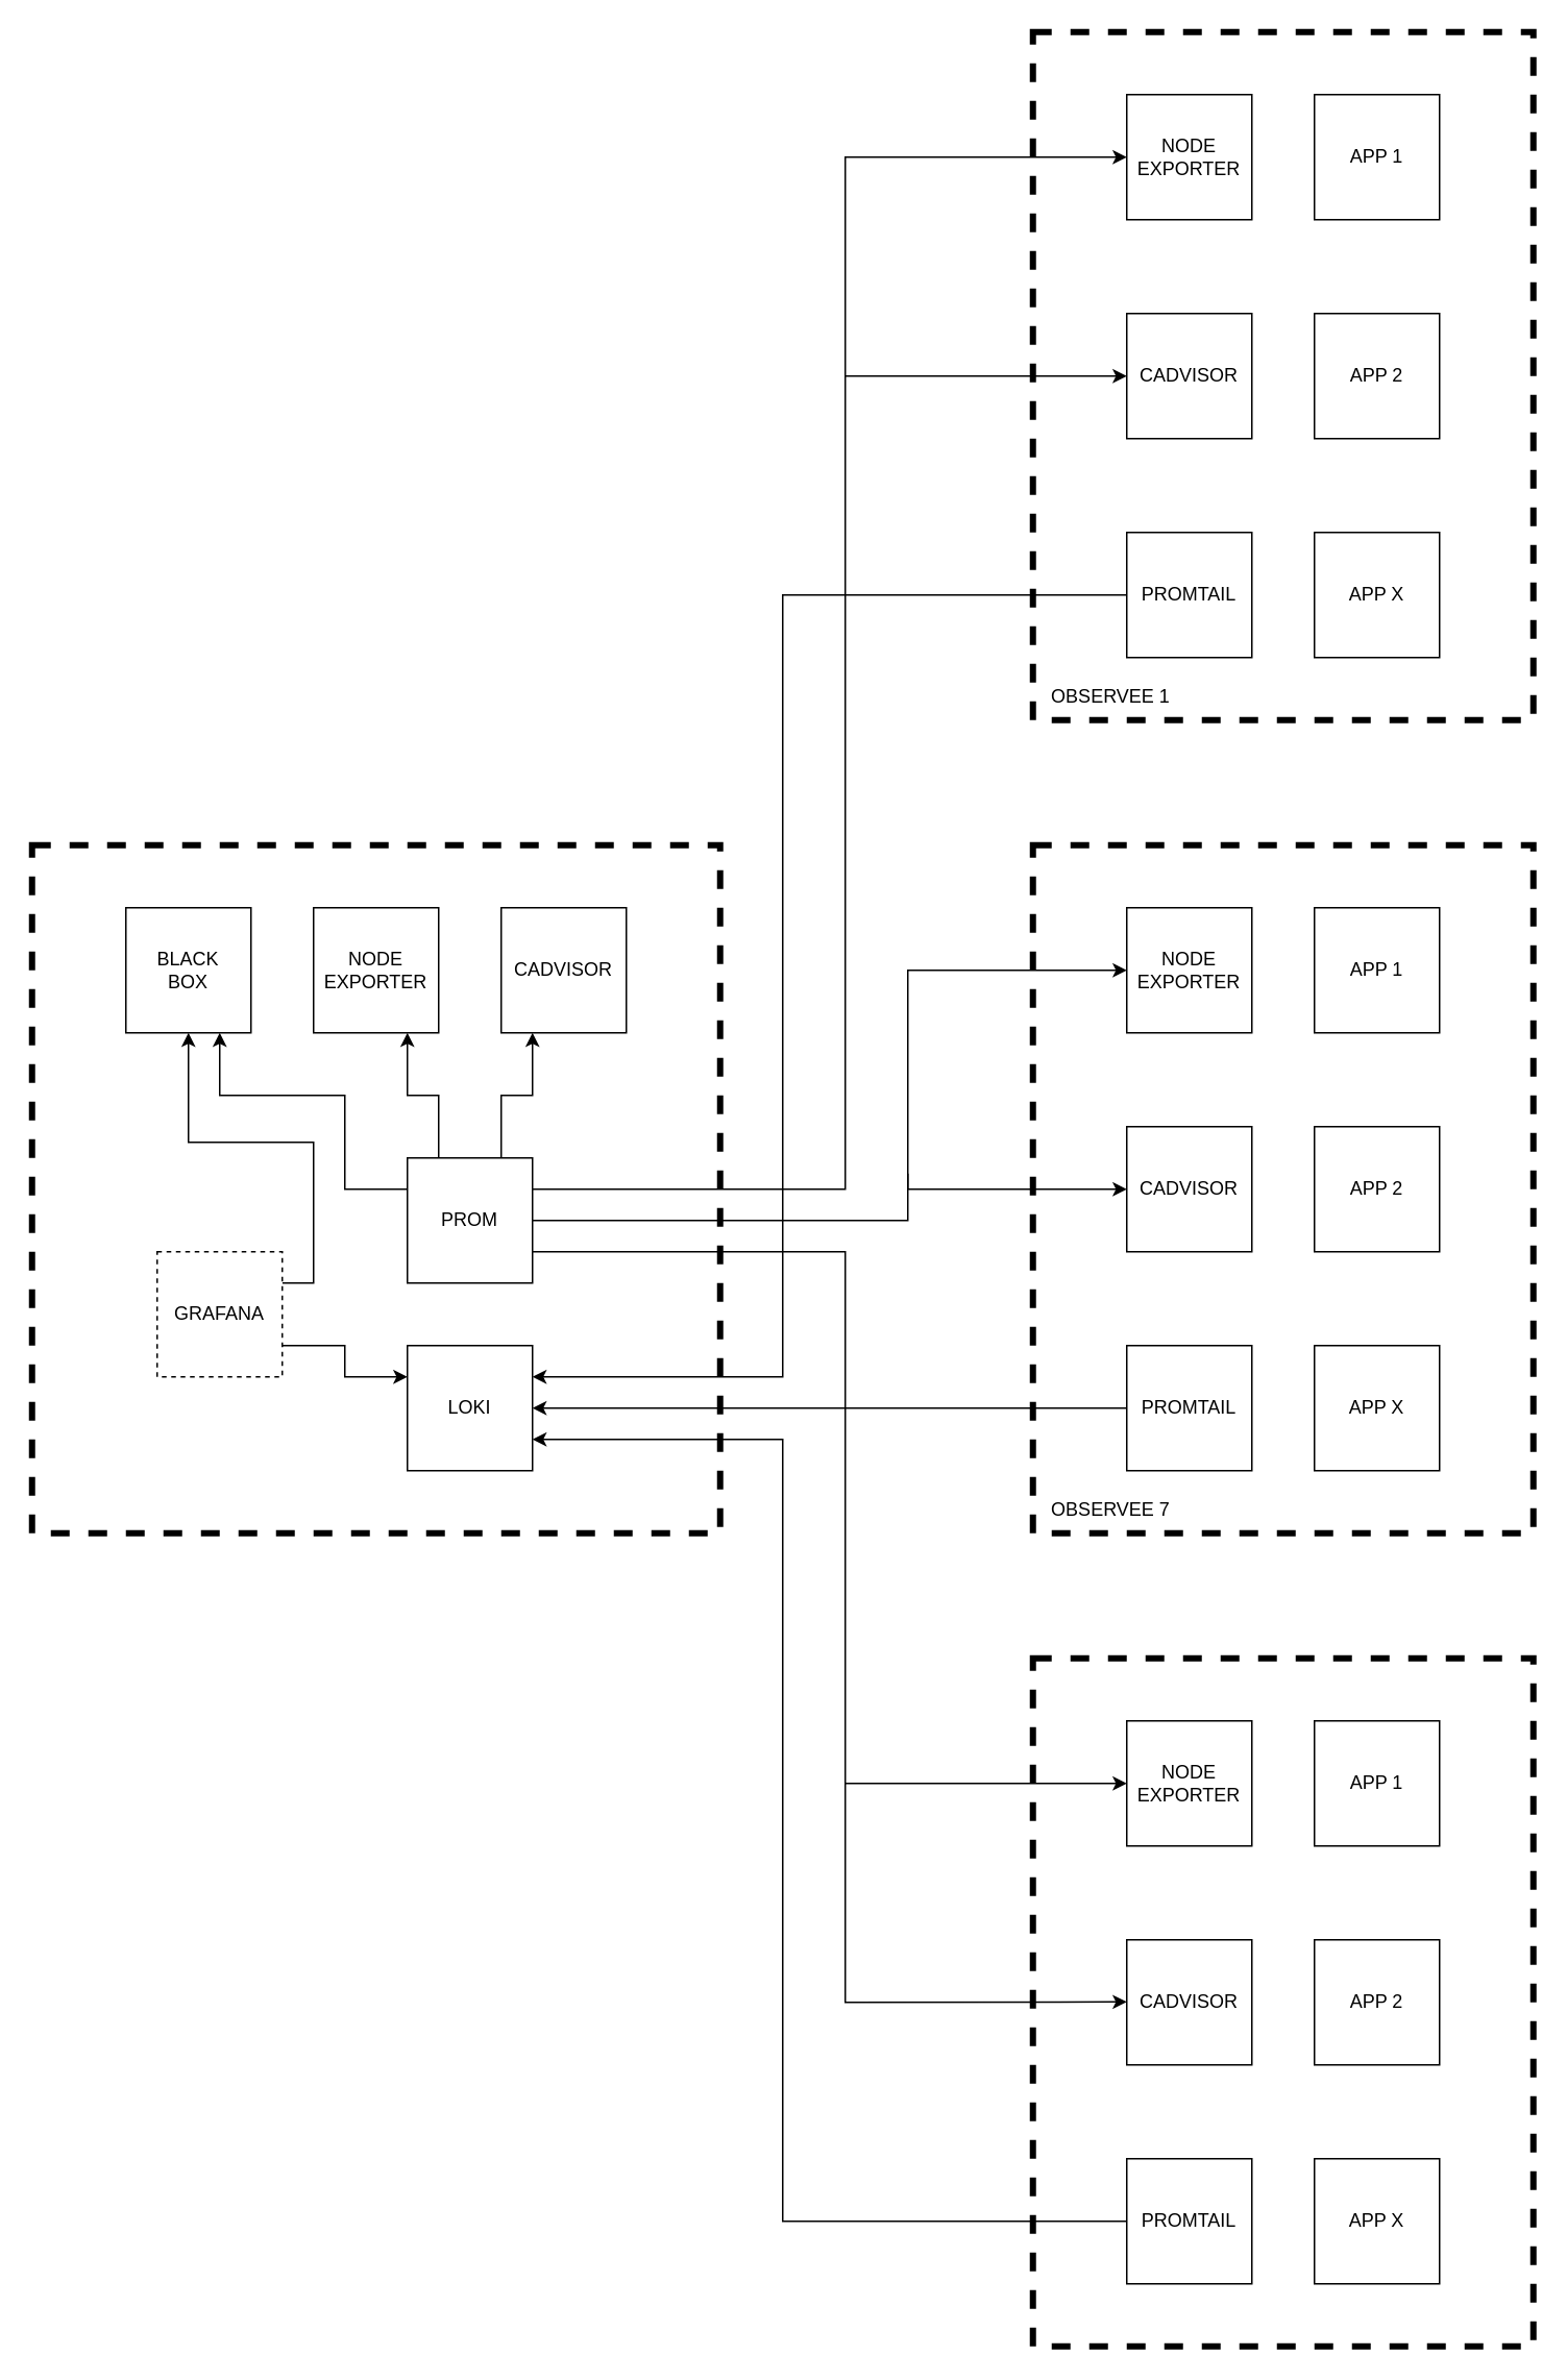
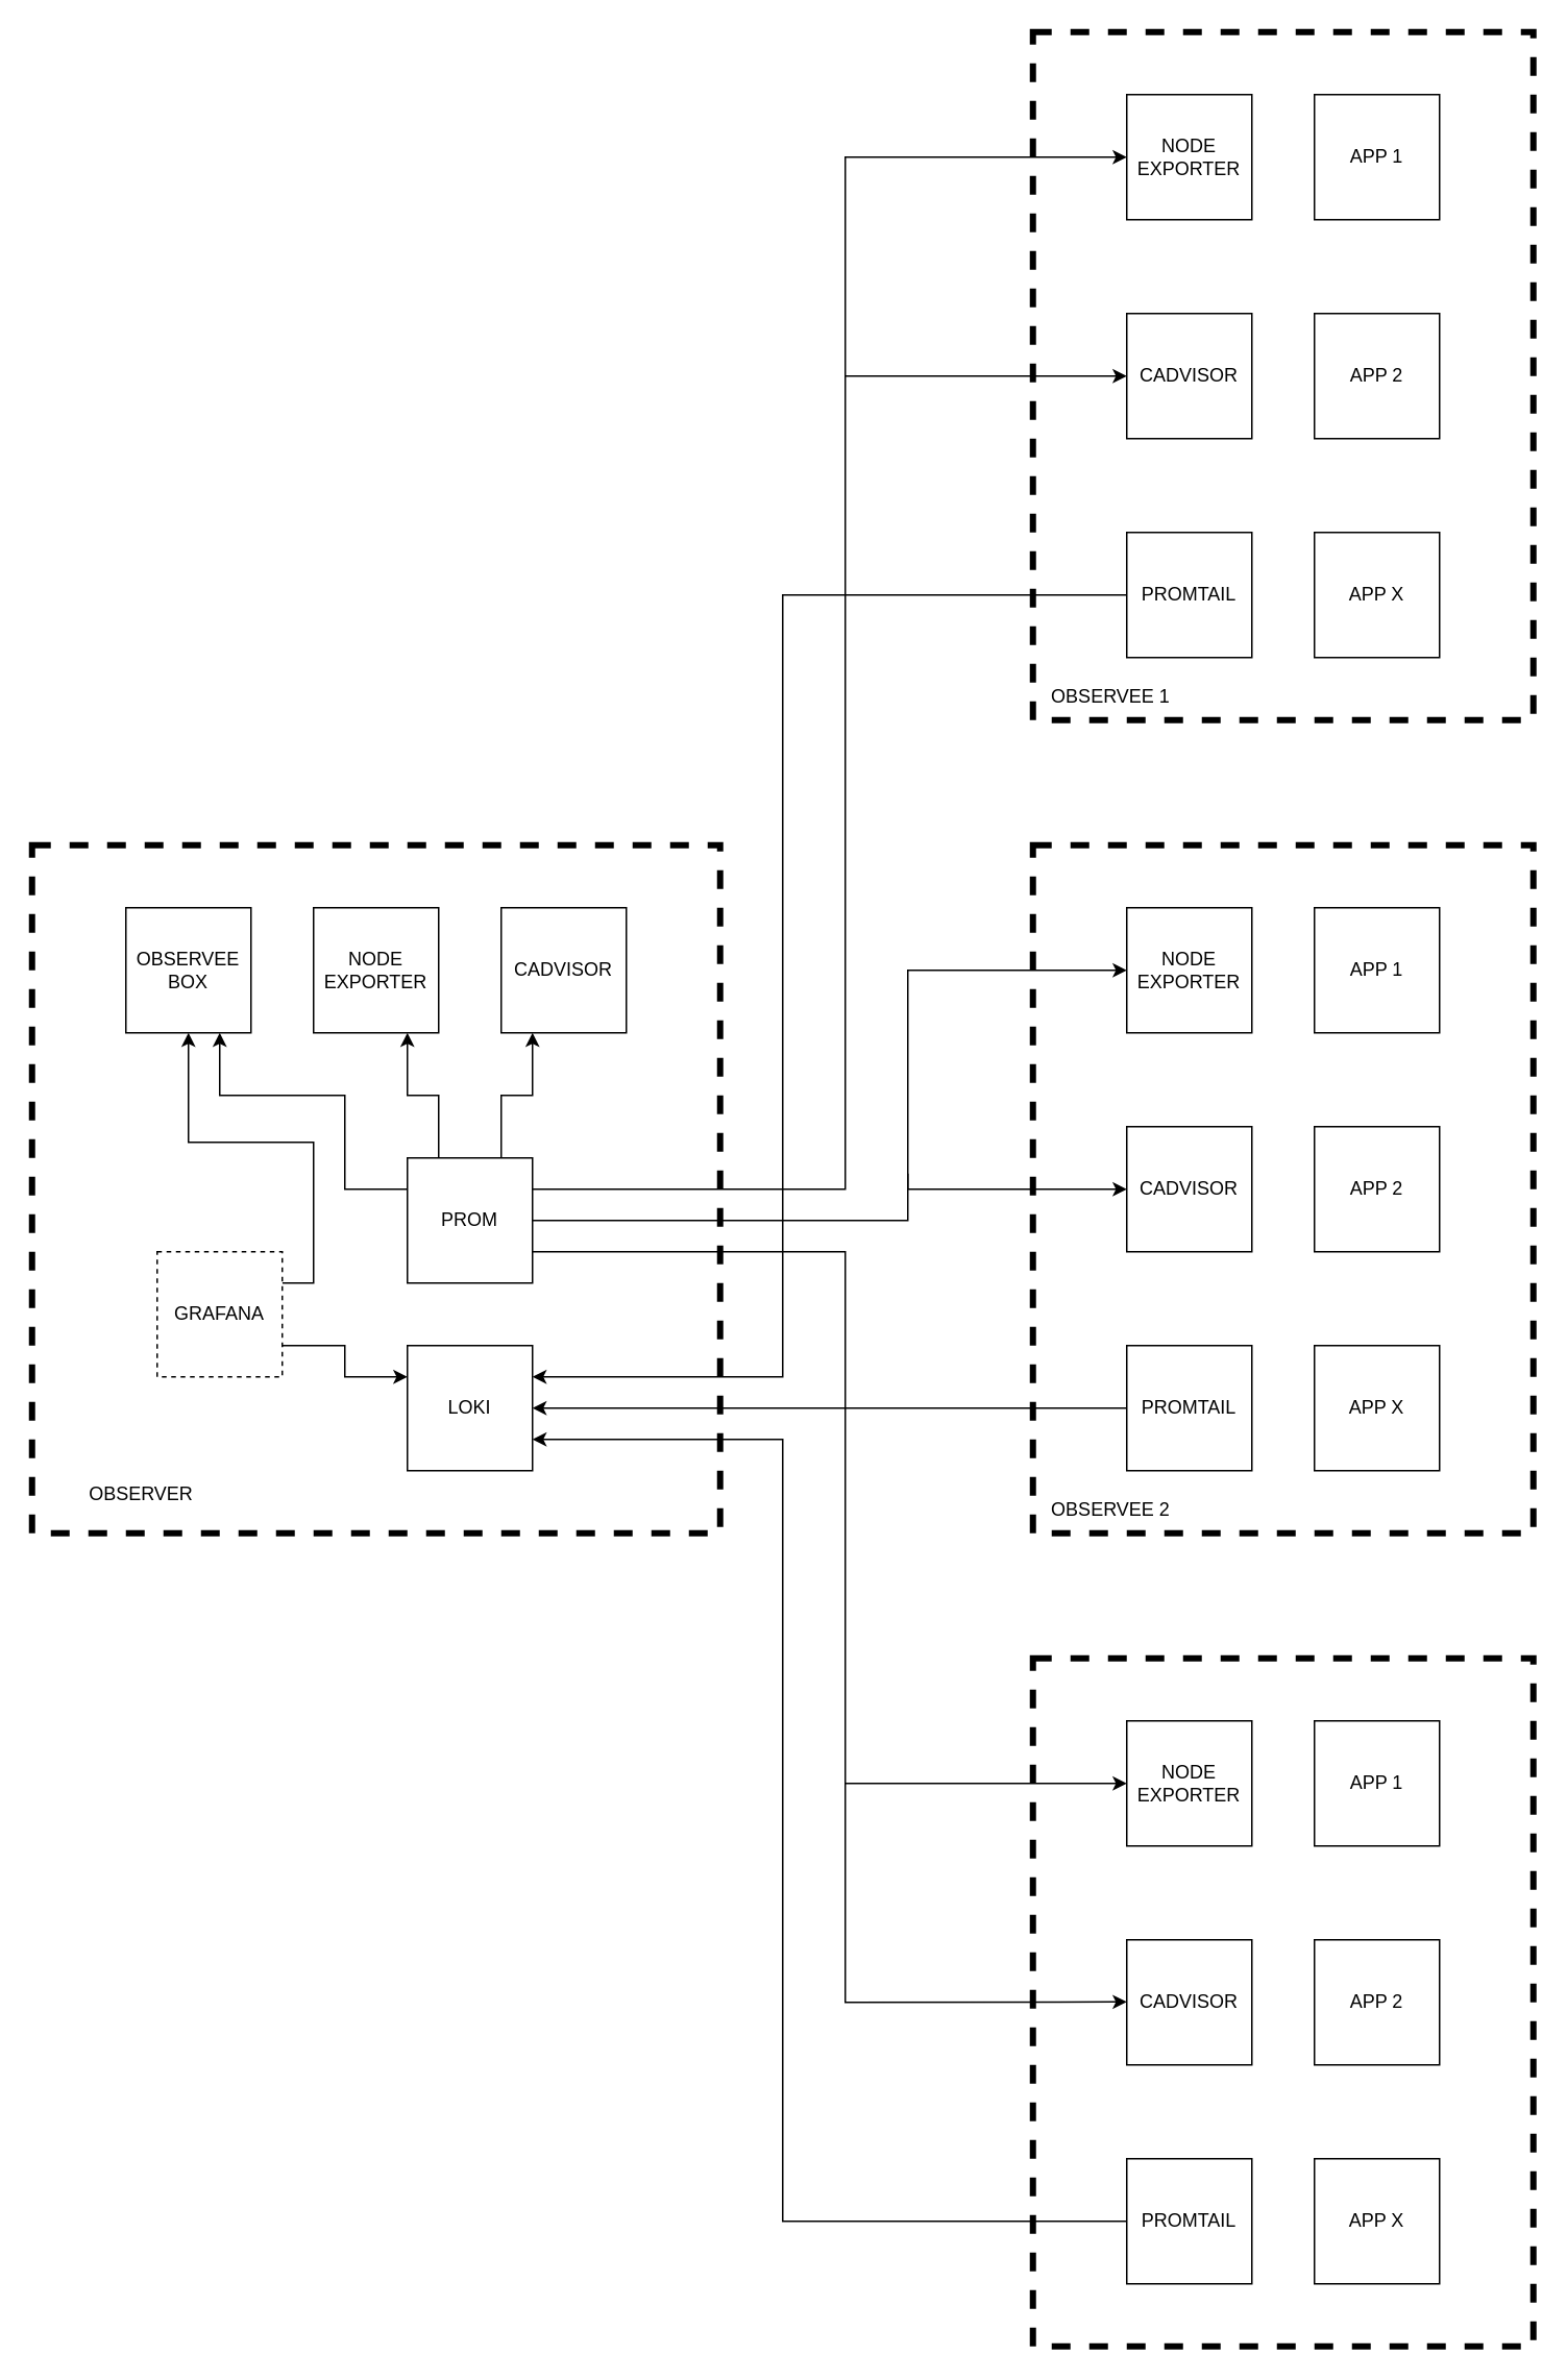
- <mxCell id="17" value="BLACK&lt;br&gt;BOX" style="whiteSpace=wrap;html=1;aspect=fixed;" vertex="1" parent="1"><mxGeometry x="80" y="580" width="80" height="80" as="geometry" /></mxCell>
+ <mxCell id="17" value="OBSERVEE&lt;br&gt;BOX" style="whiteSpace=wrap;html=1;aspect=fixed;" vertex="1" parent="1"><mxGeometry x="80" y="580" width="80" height="80" as="geometry" /></mxCell>
+ <mxCell id="44" value="OBSERVER" style="text;html=1;strokeColor=none;fillColor=none;align=center;verticalAlign=middle;whiteSpace=wrap;rounded=0;" vertex="1" parent="1"><mxGeometry x="60" y="940" width="60" height="30" as="geometry" /></mxCell>
- <mxCell id="46" value="OBSERVEE 7" style="text;html=1;strokeColor=none;fillColor=none;align=center;verticalAlign=middle;whiteSpace=wrap;rounded=0;" vertex="1" parent="1"><mxGeometry x="670" y="950" width="80" height="30" as="geometry" /></mxCell>
+ <mxCell id="46" value="OBSERVEE 2" style="text;html=1;strokeColor=none;fillColor=none;align=center;verticalAlign=middle;whiteSpace=wrap;rounded=0;" vertex="1" parent="1"><mxGeometry x="670" y="950" width="80" height="30" as="geometry" /></mxCell>
